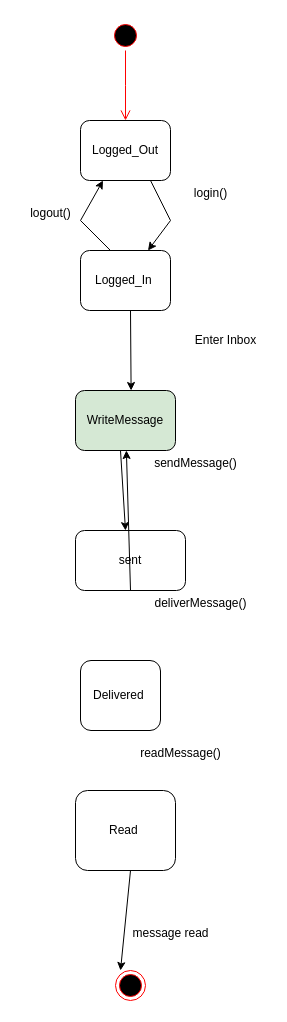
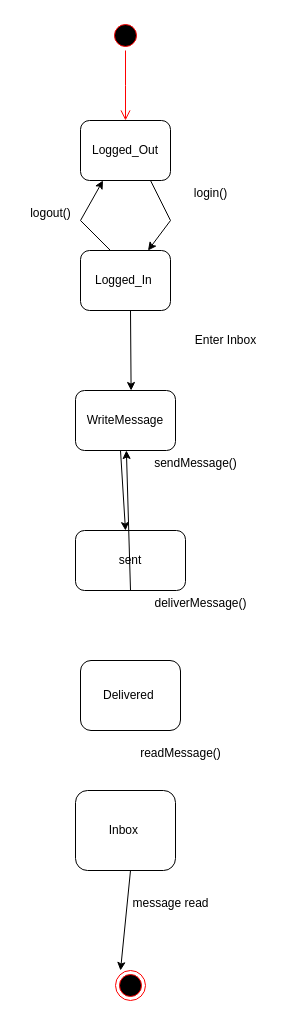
- <mxCell id="11" value="WriteMessage" style="rounded=1;whiteSpace=wrap;html=1;fillColor=#d5e8d4;" parent="1" vertex="1"><mxGeometry x="75" y="390" width="100" height="60" as="geometry" /></mxCell>
+ <mxCell id="11" value="WriteMessage" style="rounded=1;whiteSpace=wrap;html=1;" parent="1" vertex="1"><mxGeometry x="75" y="390" width="100" height="60" as="geometry" /></mxCell>
- <mxCell id="17" value="Delivered&amp;nbsp;" style="rounded=1;whiteSpace=wrap;html=1;" vertex="1" parent="1"><mxGeometry x="80" y="660" width="80" height="70" as="geometry" /></mxCell>
+ <mxCell id="17" value="Delivered&amp;nbsp;" style="rounded=1;whiteSpace=wrap;html=1;" vertex="1" parent="1"><mxGeometry x="80" y="660" width="100" height="70" as="geometry" /></mxCell>
- <mxCell id="20" value="Read&amp;nbsp;" style="rounded=1;whiteSpace=wrap;html=1;" vertex="1" parent="1"><mxGeometry x="75" y="790" width="100" height="80" as="geometry" /></mxCell>
+ <mxCell id="20" value="Inbox&amp;nbsp;" style="rounded=1;whiteSpace=wrap;html=1;" vertex="1" parent="1"><mxGeometry x="75" y="790" width="100" height="80" as="geometry" /></mxCell>
- <mxCell id="23" value="message read" style="text;html=1;align=center;verticalAlign=middle;resizable=0;points=[];autosize=1;strokeColor=none;fillColor=none;" vertex="1" parent="1"><mxGeometry x="120" y="918" width="100" height="30" as="geometry" /></mxCell>
+ <mxCell id="23" value="message read" style="text;html=1;align=center;verticalAlign=middle;resizable=0;points=[];autosize=1;strokeColor=none;fillColor=none;" vertex="1" parent="1"><mxGeometry x="120" y="888" width="100" height="30" as="geometry" /></mxCell>
